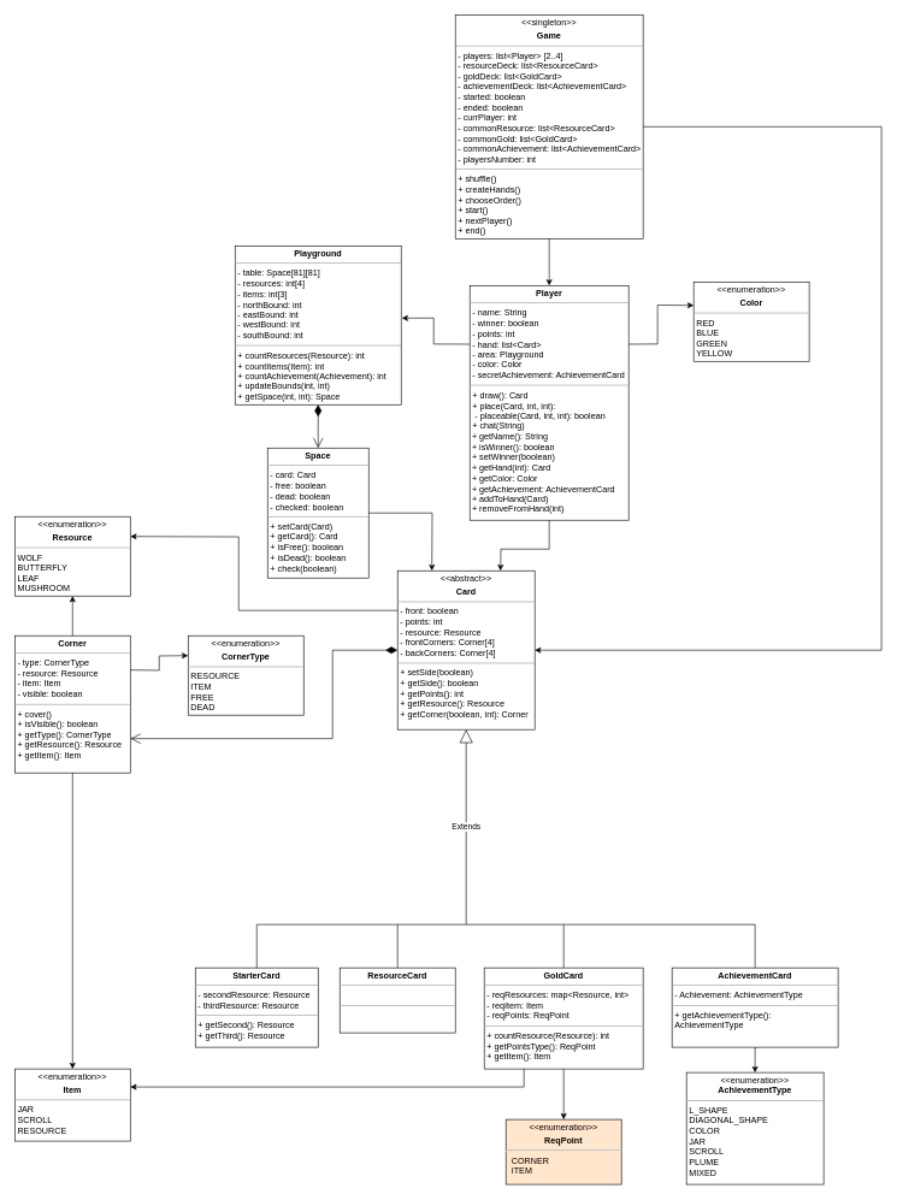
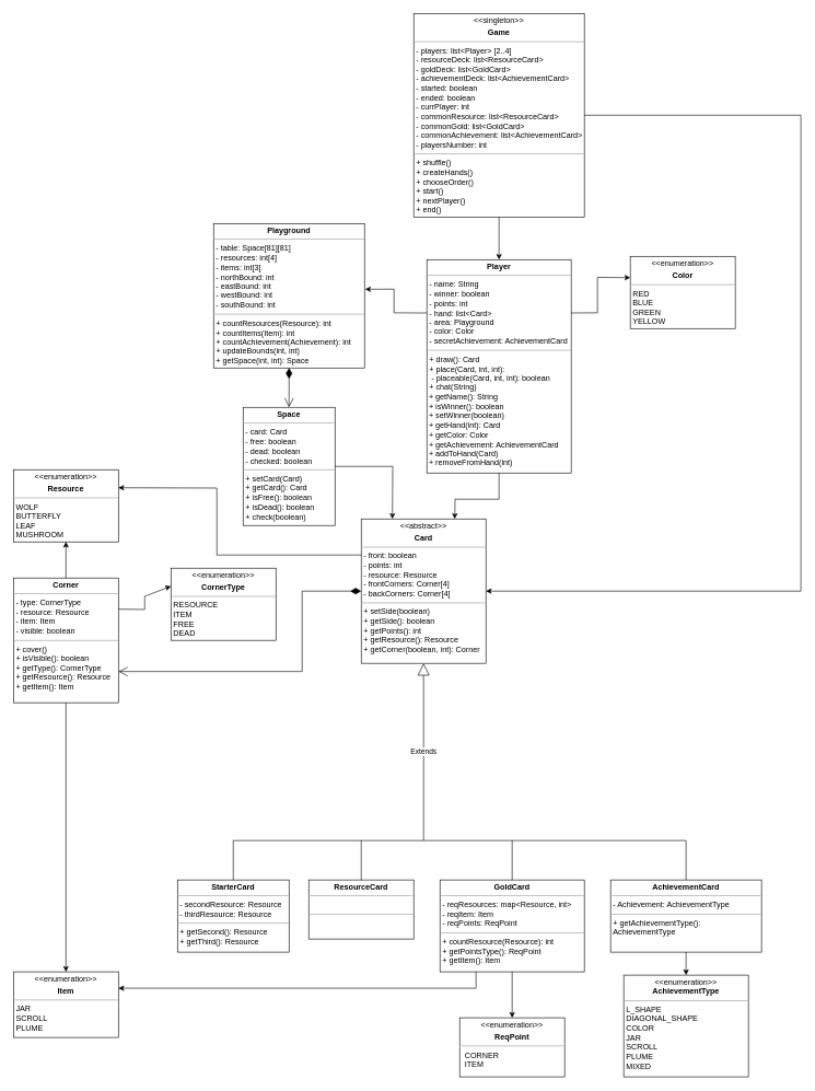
- <mxCell id="26" value="&lt;p style=&quot;margin:0px;margin-top:4px;text-align:center;&quot;&gt;&amp;lt;&amp;lt;enumeration&amp;gt;&amp;gt;&lt;/p&gt;&lt;p style=&quot;margin:0px;margin-top:4px;text-align:center;&quot;&gt;&lt;b&gt;CornerType&lt;/b&gt;&lt;br&gt;&lt;/p&gt;&lt;hr size=&quot;1&quot;&gt;&lt;p style=&quot;margin:0px;margin-left:4px;&quot;&gt;RESOURCE&lt;br&gt;&lt;/p&gt;&lt;p style=&quot;margin:0px;margin-left:4px;&quot;&gt;ITEM&lt;/p&gt;&lt;p style=&quot;margin:0px;margin-left:4px;&quot;&gt;FREE&lt;/p&gt;&lt;p style=&quot;margin:0px;margin-left:4px;&quot;&gt;DEAD&lt;/p&gt;" style="verticalAlign=top;align=left;overflow=fill;html=1;whiteSpace=wrap;" parent="1" vertex="1"><mxGeometry x="260" y="880" width="160" height="110" as="geometry" /></mxCell>
+ <mxCell id="26" value="&lt;p style=&quot;margin:0px;margin-top:4px;text-align:center;&quot;&gt;&amp;lt;&amp;lt;enumeration&amp;gt;&amp;gt;&lt;/p&gt;&lt;p style=&quot;margin:0px;margin-top:4px;text-align:center;&quot;&gt;&lt;b&gt;CornerType&lt;/b&gt;&lt;br&gt;&lt;/p&gt;&lt;hr size=&quot;1&quot;&gt;&lt;p style=&quot;margin:0px;margin-left:4px;&quot;&gt;RESOURCE&lt;br&gt;&lt;/p&gt;&lt;p style=&quot;margin:0px;margin-left:4px;&quot;&gt;ITEM&lt;/p&gt;&lt;p style=&quot;margin:0px;margin-left:4px;&quot;&gt;FREE&lt;/p&gt;&lt;p style=&quot;margin:0px;margin-left:4px;&quot;&gt;DEAD&lt;/p&gt;" style="verticalAlign=top;align=left;overflow=fill;html=1;whiteSpace=wrap;" parent="1" vertex="1"><mxGeometry x="260" y="865" width="160" height="110" as="geometry" /></mxCell>
- <mxCell id="21" value="&lt;p style=&quot;margin:0px;margin-top:4px;text-align:center;&quot;&gt;&amp;lt;&amp;lt;enumeration&amp;gt;&amp;gt;&lt;/p&gt;&lt;p style=&quot;margin:0px;margin-top:4px;text-align:center;&quot;&gt;&lt;b&gt;Item&lt;/b&gt;&lt;/p&gt;&lt;hr size=&quot;1&quot;&gt;&lt;p style=&quot;margin:0px;margin-left:4px;&quot;&gt;JAR&lt;/p&gt;&lt;p style=&quot;margin:0px;margin-left:4px;&quot;&gt;SCROLL&lt;/p&gt;&lt;p style=&quot;margin:0px;margin-left:4px;&quot;&gt;RESOURCE&lt;/p&gt;" style="verticalAlign=top;align=left;overflow=fill;html=1;whiteSpace=wrap;" parent="1" vertex="1"><mxGeometry x="20" y="1480" width="160" height="100" as="geometry" /></mxCell>
+ <mxCell id="21" value="&lt;p style=&quot;margin:0px;margin-top:4px;text-align:center;&quot;&gt;&amp;lt;&amp;lt;enumeration&amp;gt;&amp;gt;&lt;/p&gt;&lt;p style=&quot;margin:0px;margin-top:4px;text-align:center;&quot;&gt;&lt;b&gt;Item&lt;/b&gt;&lt;/p&gt;&lt;hr size=&quot;1&quot;&gt;&lt;p style=&quot;margin:0px;margin-left:4px;&quot;&gt;JAR&lt;/p&gt;&lt;p style=&quot;margin:0px;margin-left:4px;&quot;&gt;SCROLL&lt;/p&gt;&lt;p style=&quot;margin:0px;margin-left:4px;&quot;&gt;PLUME&lt;/p&gt;" style="verticalAlign=top;align=left;overflow=fill;html=1;whiteSpace=wrap;" parent="1" vertex="1"><mxGeometry x="20" y="1480" width="160" height="100" as="geometry" /></mxCell>
- <mxCell id="9" value="&lt;p style=&quot;margin: 4px 0px 0px; text-align: center;&quot;&gt;&lt;font style=&quot;font-size: 12px;&quot;&gt;&amp;lt;&amp;lt;enumeration&amp;gt;&amp;gt;&lt;/font&gt;&lt;/p&gt;&lt;p style=&quot;margin: 4px 0px 0px; text-align: center;&quot;&gt;&lt;b&gt;ReqPoint&lt;/b&gt;&lt;/p&gt;&lt;hr&gt;&lt;p style=&quot;margin:0px;margin-left:8px;&quot;&gt;CORNER&lt;/p&gt;&lt;p style=&quot;margin:0px;margin-left:8px;&quot;&gt;ITEM&lt;/p&gt;" style="verticalAlign=top;align=left;overflow=fill;html=1;whiteSpace=wrap;fillColor=#ffe6cc;" parent="1" vertex="1"><mxGeometry x="700" y="1550" width="160" height="90" as="geometry" /></mxCell>
+ <mxCell id="9" value="&lt;p style=&quot;margin: 4px 0px 0px; text-align: center;&quot;&gt;&lt;font style=&quot;font-size: 12px;&quot;&gt;&amp;lt;&amp;lt;enumeration&amp;gt;&amp;gt;&lt;/font&gt;&lt;/p&gt;&lt;p style=&quot;margin: 4px 0px 0px; text-align: center;&quot;&gt;&lt;b&gt;ReqPoint&lt;/b&gt;&lt;/p&gt;&lt;hr&gt;&lt;p style=&quot;margin:0px;margin-left:8px;&quot;&gt;CORNER&lt;/p&gt;&lt;p style=&quot;margin:0px;margin-left:8px;&quot;&gt;ITEM&lt;/p&gt;" style="verticalAlign=top;align=left;overflow=fill;html=1;whiteSpace=wrap;" parent="1" vertex="1"><mxGeometry x="700" y="1550" width="160" height="90" as="geometry" /></mxCell>
